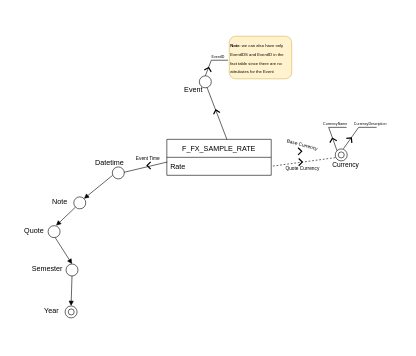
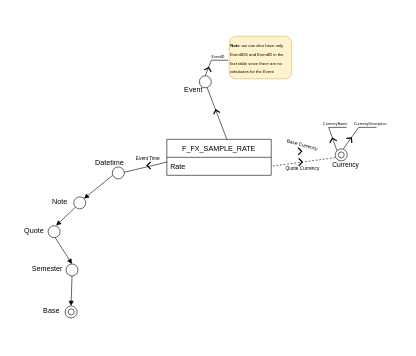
- <mxCell id="12" value="Year" style="text;html=1;align=center;verticalAlign=middle;resizable=0;points=[];autosize=1;strokeColor=none;fillColor=none;" parent="10" vertex="1"><mxGeometry x="-0.82" width="50" height="30" as="geometry" /></mxCell>
+ <mxCell id="12" value="Base" style="text;html=1;align=center;verticalAlign=middle;resizable=0;points=[];autosize=1;strokeColor=none;fillColor=none;" parent="10" vertex="1"><mxGeometry x="-0.82" width="50" height="30" as="geometry" /></mxCell>
